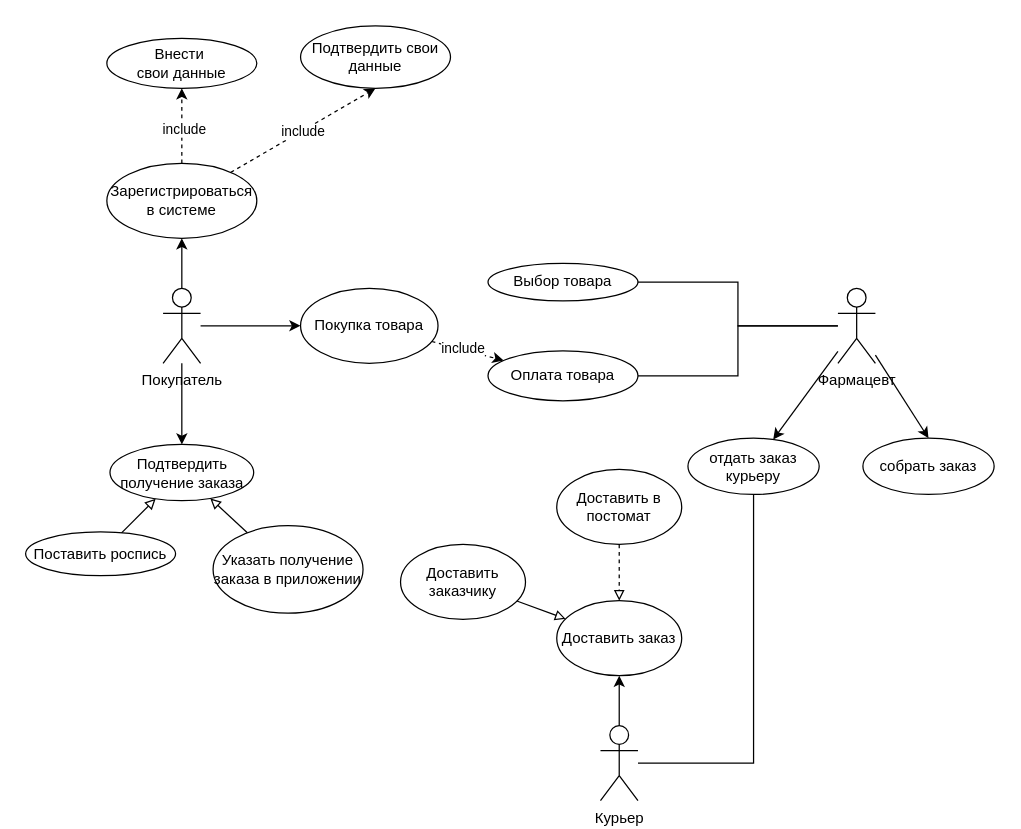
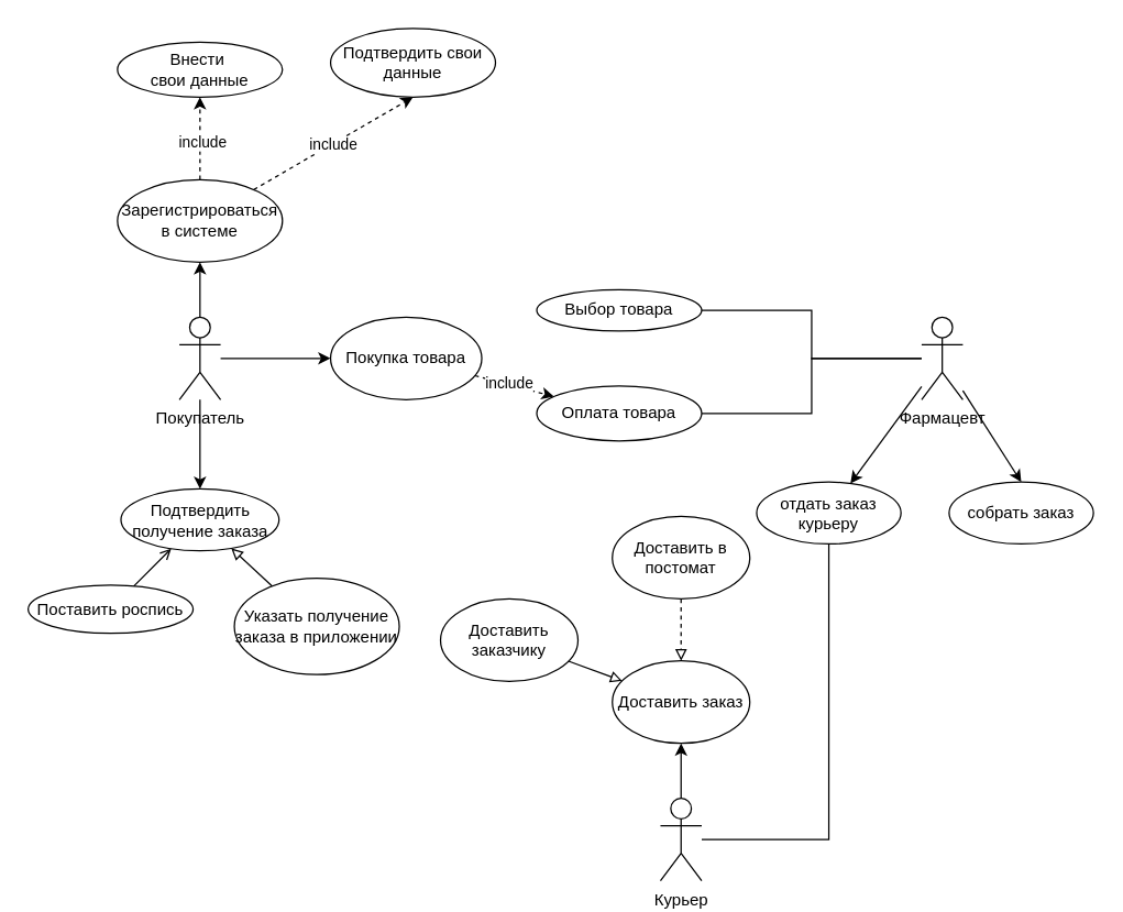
- <mxCell id="29" style="rounded=0;orthogonalLoop=1;jettySize=auto;html=1;endArrow=block;endFill=0;" edge="1" parent="1" source="30" target="28"><mxGeometry relative="1" as="geometry" /></mxCell>
+ <mxCell id="29" style="rounded=0;orthogonalLoop=1;jettySize=auto;html=1;endArrow=open;endFill=0;" edge="1" parent="1" source="30" target="28"><mxGeometry relative="1" as="geometry" /></mxCell>
